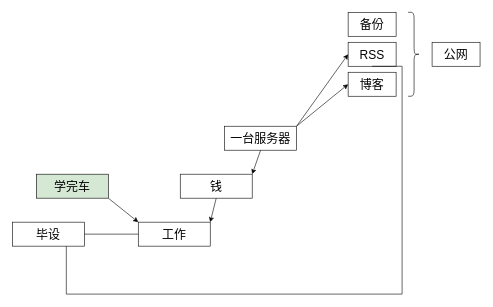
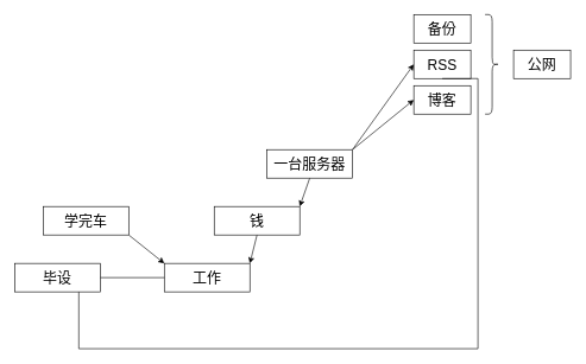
- <mxCell id="15" value="学完车" style="whiteSpace=wrap;html=1;fontSize=20;fillColor=#d5e8d4;" vertex="1" parent="1"><mxGeometry x="60" y="290" width="120" height="40" as="geometry" /></mxCell>
+ <mxCell id="15" value="学完车" style="whiteSpace=wrap;html=1;fontSize=20;" vertex="1" parent="1"><mxGeometry x="60" y="290" width="120" height="40" as="geometry" /></mxCell>
